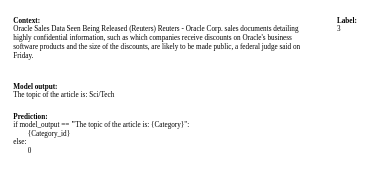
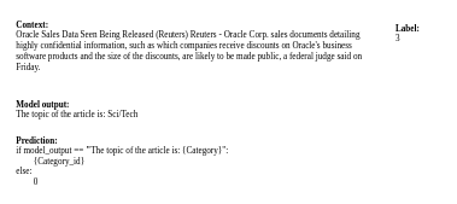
- <mxCell id="4" value="&lt;b&gt;Label:&lt;/b&gt;&lt;br&gt;3" style="text;html=1;strokeColor=none;fillColor=none;align=left;verticalAlign=top;whiteSpace=wrap;rounded=0;fontFamily=EHUSans;fontStyle=0" parent="2" vertex="1"><mxGeometry x="540" width="50" height="40" as="geometry" /></mxCell>
+ <mxCell id="4" value="&lt;b&gt;Label:&lt;/b&gt;&lt;br&gt;3" style="text;html=1;strokeColor=none;fillColor=none;align=left;verticalAlign=top;whiteSpace=wrap;rounded=0;fontFamily=EHUSans;fontStyle=0" parent="2" vertex="1"><mxGeometry x="525" y="5" width="50" height="40" as="geometry" /></mxCell>
